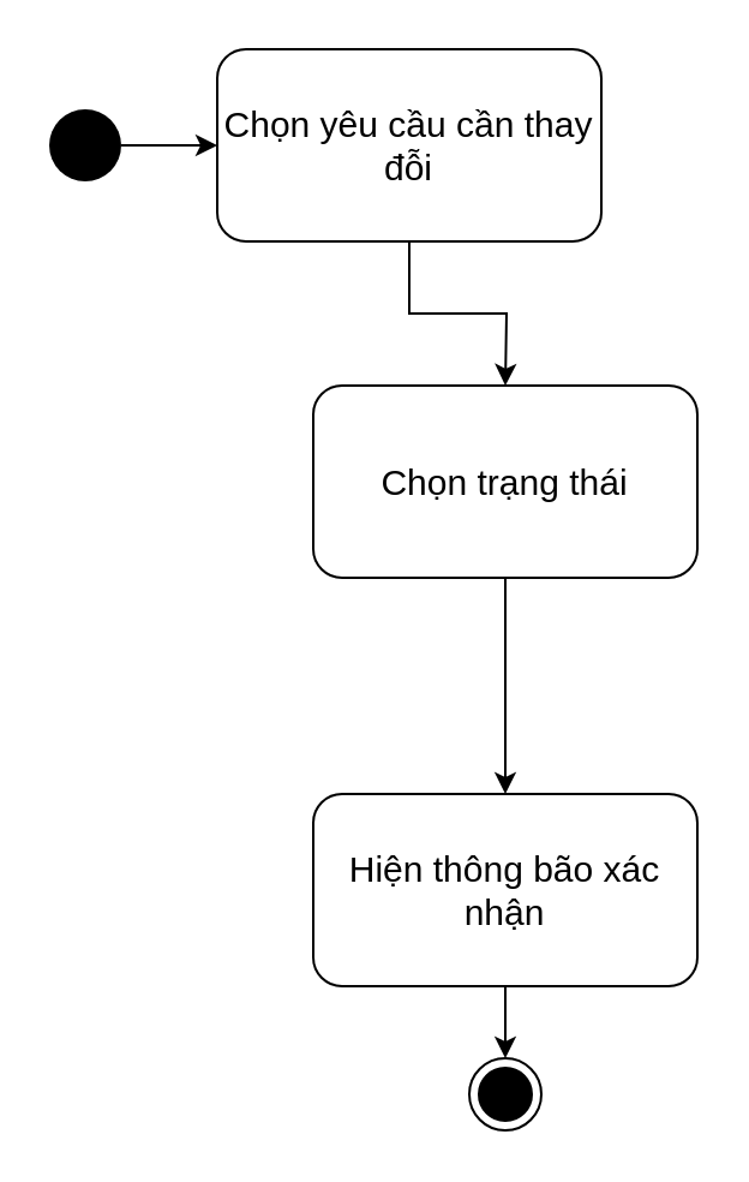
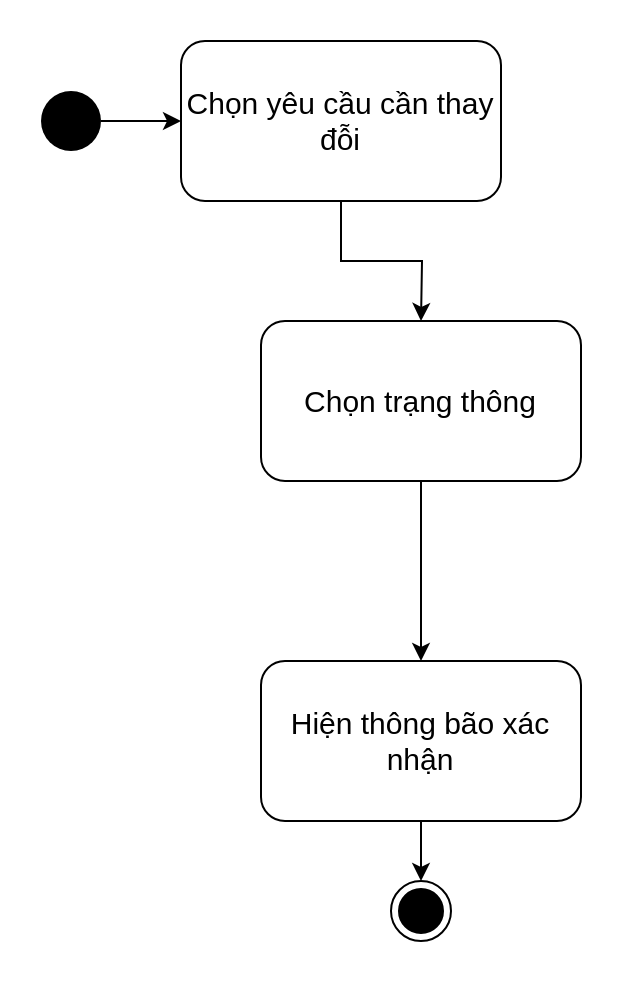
- <mxCell id="7" value="Chọn trạng thái" style="shape=rect;html=1;rounded=1;whiteSpace=wrap;align=center;fontSize=15;" vertex="1" parent="1"><mxGeometry x="130" y="160" width="160" height="80" as="geometry" /></mxCell>
+ <mxCell id="7" value="Chọn trạng thông" style="shape=rect;html=1;rounded=1;whiteSpace=wrap;align=center;fontSize=15;" vertex="1" parent="1"><mxGeometry x="130" y="160" width="160" height="80" as="geometry" /></mxCell>
